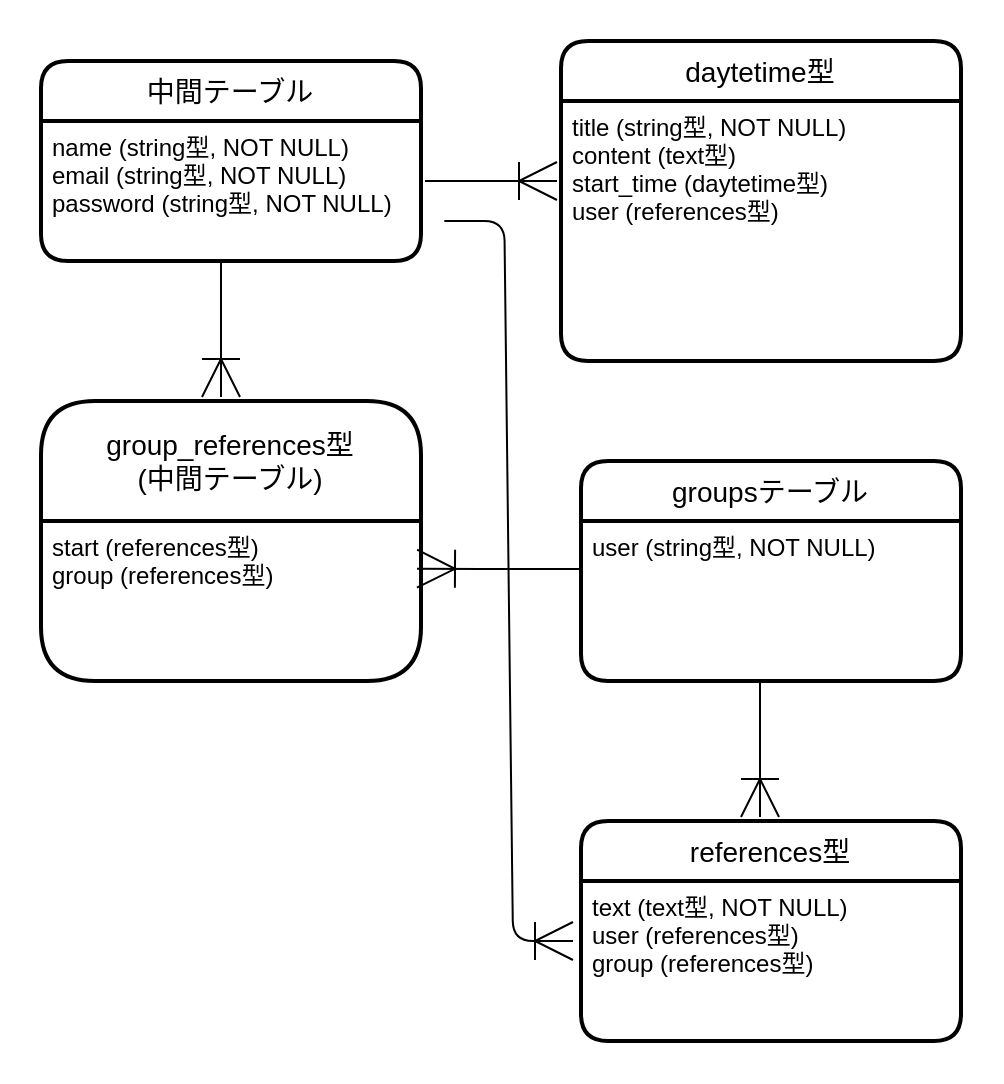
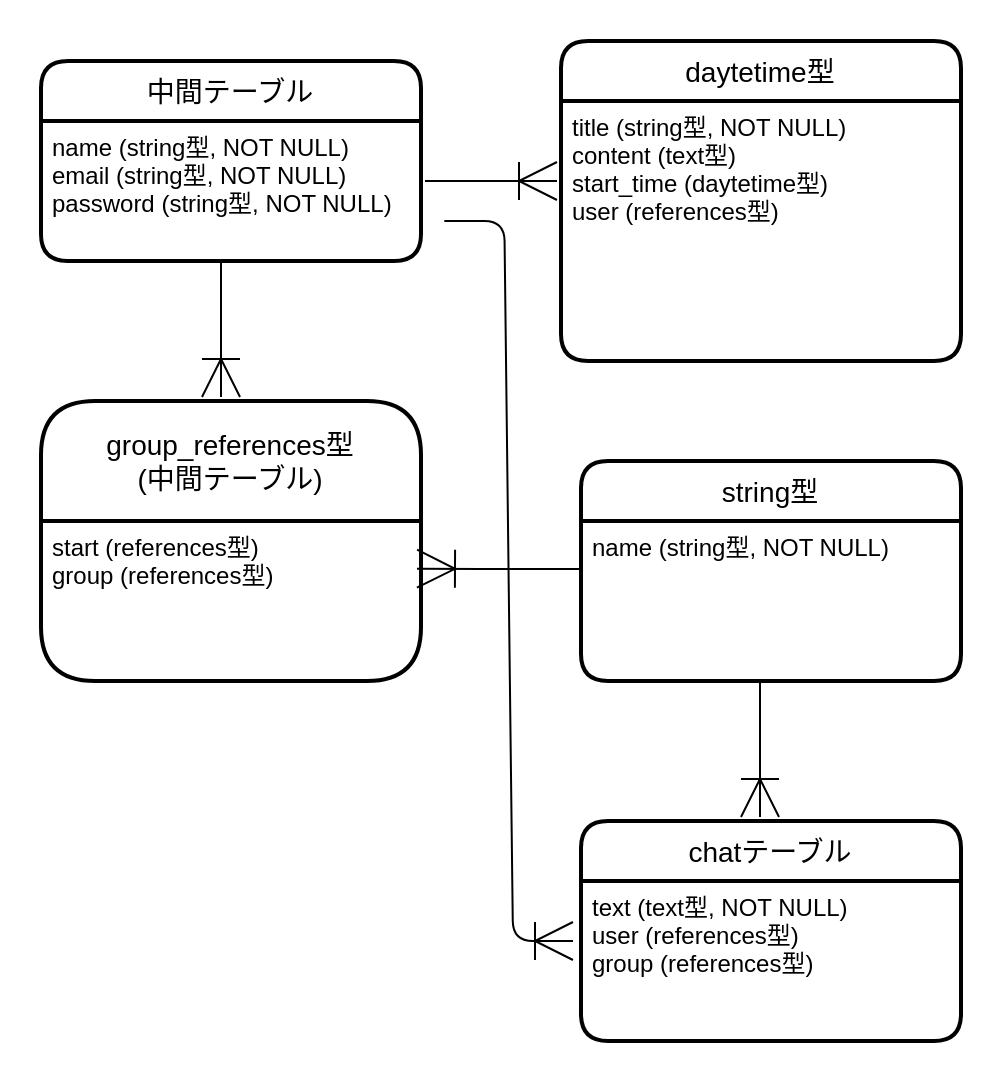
- <mxCell id="7" value="groupsテーブル" style="swimlane;childLayout=stackLayout;horizontal=1;startSize=30;horizontalStack=0;rounded=1;fontSize=14;fontStyle=0;strokeWidth=2;resizeParent=0;resizeLast=1;shadow=0;dashed=0;align=center;" parent="1" vertex="1"><mxGeometry x="290" y="230" width="190" height="110" as="geometry" /></mxCell>
+ <mxCell id="7" value="string型" style="swimlane;childLayout=stackLayout;horizontal=1;startSize=30;horizontalStack=0;rounded=1;fontSize=14;fontStyle=0;strokeWidth=2;resizeParent=0;resizeLast=1;shadow=0;dashed=0;align=center;" parent="1" vertex="1"><mxGeometry x="290" y="230" width="190" height="110" as="geometry" /></mxCell>
- <mxCell id="8" value="user (string型, NOT NULL)" style="align=left;strokeColor=none;fillColor=none;spacingLeft=4;fontSize=12;verticalAlign=top;resizable=0;rotatable=0;part=1;" parent="7" vertex="1"><mxGeometry y="30" width="190" height="80" as="geometry" /></mxCell>
+ <mxCell id="8" value="name (string型, NOT NULL)" style="align=left;strokeColor=none;fillColor=none;spacingLeft=4;fontSize=12;verticalAlign=top;resizable=0;rotatable=0;part=1;" parent="7" vertex="1"><mxGeometry y="30" width="190" height="80" as="geometry" /></mxCell>
- <mxCell id="16" value="references型" style="swimlane;childLayout=stackLayout;horizontal=1;startSize=30;horizontalStack=0;rounded=1;fontSize=14;fontStyle=0;strokeWidth=2;resizeParent=0;resizeLast=1;shadow=0;dashed=0;align=center;" vertex="1" parent="1"><mxGeometry x="290" y="410" width="190" height="110" as="geometry" /></mxCell>
+ <mxCell id="16" value="chatテーブル" style="swimlane;childLayout=stackLayout;horizontal=1;startSize=30;horizontalStack=0;rounded=1;fontSize=14;fontStyle=0;strokeWidth=2;resizeParent=0;resizeLast=1;shadow=0;dashed=0;align=center;" vertex="1" parent="1"><mxGeometry x="290" y="410" width="190" height="110" as="geometry" /></mxCell>
